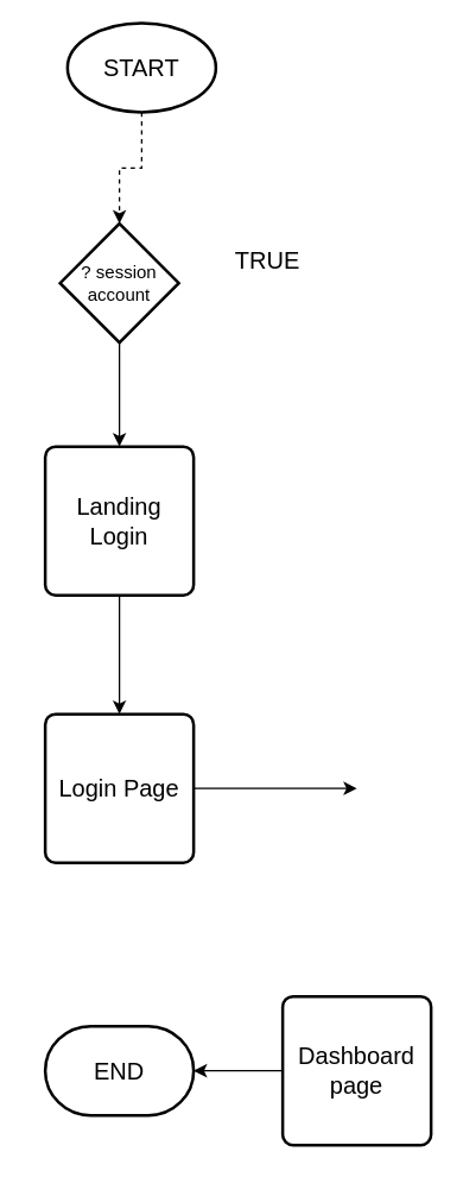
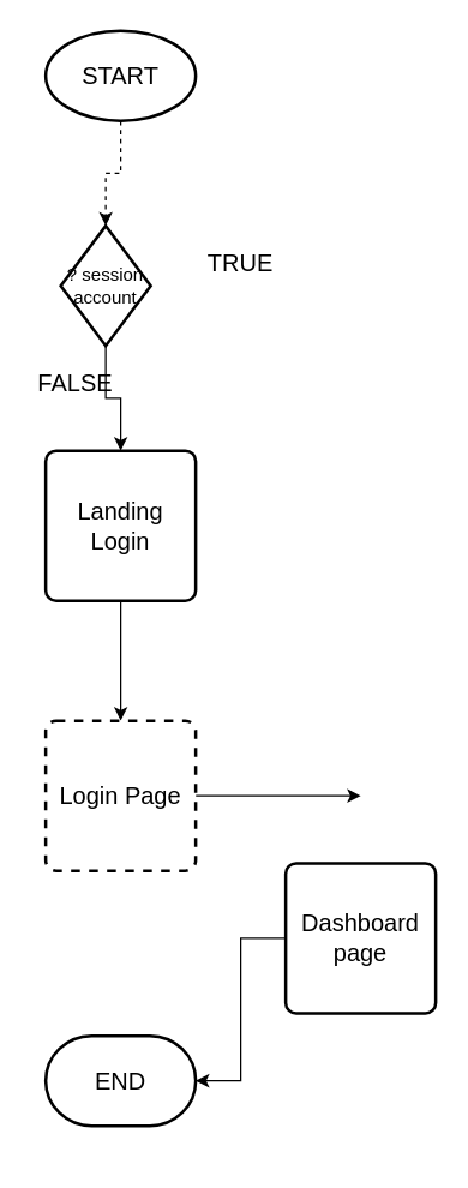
- <mxCell id="3" value="&lt;font style=&quot;font-size: 16px;&quot;&gt;START&lt;/font&gt;" style="strokeWidth=2;html=1;shape=mxgraph.flowchart.start_1;whiteSpace=wrap;" vertex="1" parent="1"><mxGeometry x="45" y="15" width="100" height="60" as="geometry" /></mxCell>
+ <mxCell id="3" value="&lt;font style=&quot;font-size: 16px;&quot;&gt;START&lt;/font&gt;" style="strokeWidth=2;html=1;shape=mxgraph.flowchart.start_1;whiteSpace=wrap;" vertex="1" parent="1"><mxGeometry x="30" y="20" width="100" height="60" as="geometry" /></mxCell>
- <mxCell id="10" value="TRUE" style="text;html=1;strokeColor=none;fillColor=none;align=center;verticalAlign=middle;whiteSpace=wrap;rounded=0;fontSize=16;" vertex="1" parent="1"><mxGeometry x="150" y="160" width="60" height="30" as="geometry" /></mxCell>
+ <mxCell id="10" value="TRUE" style="text;html=1;strokeColor=none;fillColor=none;align=center;verticalAlign=middle;whiteSpace=wrap;rounded=0;fontSize=16;" vertex="1" parent="1"><mxGeometry x="130" y="160" width="60" height="30" as="geometry" /></mxCell>
- <mxCell id="5" value="? session account" style="rhombus;whiteSpace=wrap;html=1;strokeWidth=2;" vertex="1" parent="1"><mxGeometry x="40" y="150" width="80" height="80" as="geometry" /></mxCell>
+ <mxCell id="5" value="? session account" style="rhombus;whiteSpace=wrap;html=1;strokeWidth=2;" vertex="1" parent="1"><mxGeometry x="40" y="150" width="60" height="80" as="geometry" /></mxCell>
+ <mxCell id="11" value="FALSE" style="text;html=1;strokeColor=none;fillColor=none;align=center;verticalAlign=middle;whiteSpace=wrap;rounded=0;fontSize=16;" vertex="1" parent="1"><mxGeometry x="20" y="240" width="60" height="30" as="geometry" /></mxCell>
- <mxCell id="13" value="Login Page" style="rounded=1;whiteSpace=wrap;html=1;absoluteArcSize=1;arcSize=14;strokeWidth=2;fontSize=16;" vertex="1" parent="1"><mxGeometry x="30" y="480" width="100" height="100" as="geometry" /></mxCell>
+ <mxCell id="13" value="Login Page" style="rounded=1;whiteSpace=wrap;html=1;absoluteArcSize=1;arcSize=14;strokeWidth=2;fontSize=16;dashed=1;" vertex="1" parent="1"><mxGeometry x="30" y="480" width="100" height="100" as="geometry" /></mxCell>
- <mxCell id="9" value="Dashboard page" style="rounded=1;whiteSpace=wrap;html=1;absoluteArcSize=1;arcSize=14;strokeWidth=2;fontSize=16;" vertex="1" parent="1"><mxGeometry x="190" y="670" width="100" height="100" as="geometry" /></mxCell>
+ <mxCell id="9" value="Dashboard page" style="rounded=1;whiteSpace=wrap;html=1;absoluteArcSize=1;arcSize=14;strokeWidth=2;fontSize=16;" vertex="1" parent="1"><mxGeometry x="190" y="575" width="100" height="100" as="geometry" /></mxCell>
